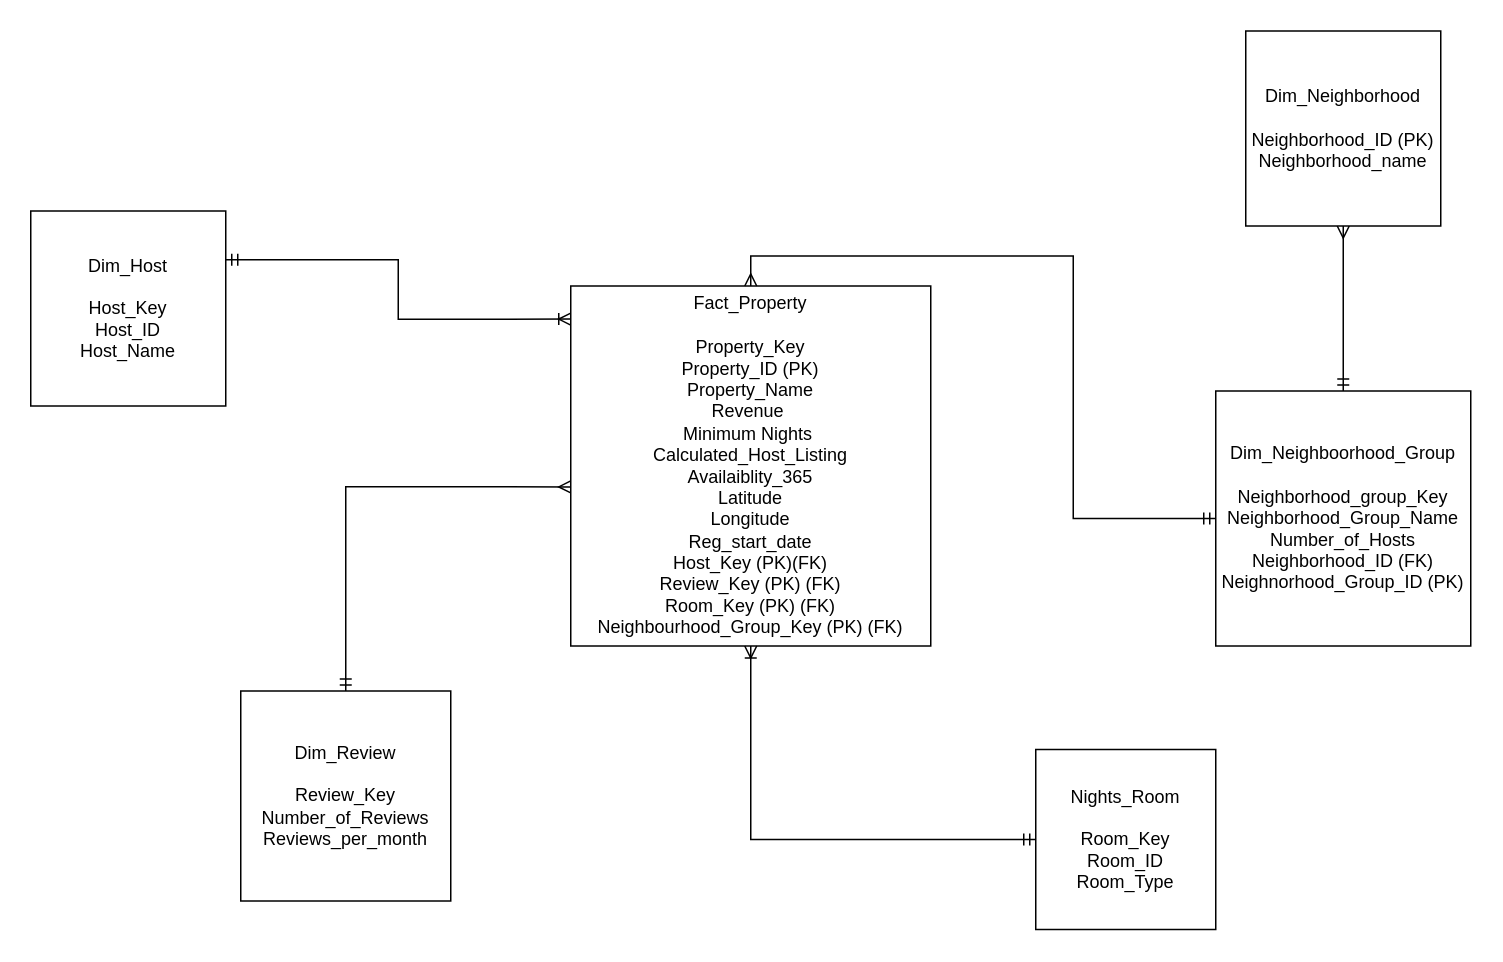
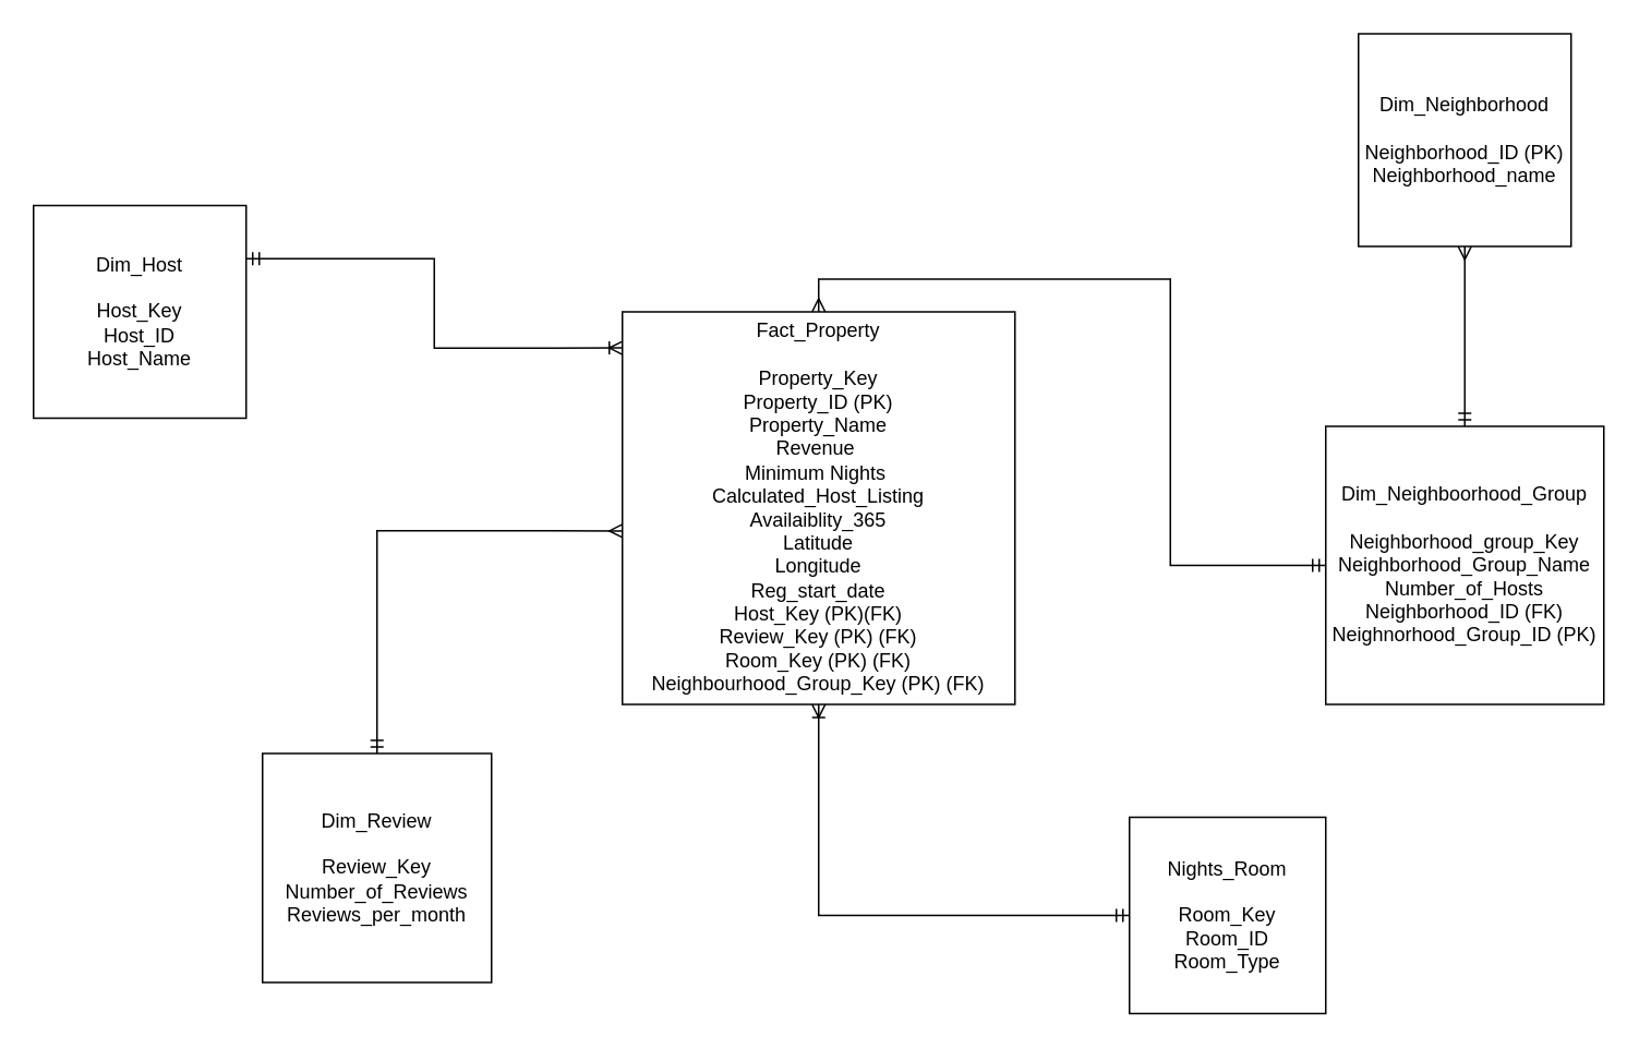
- <mxCell id="5" value="Dim_Host&lt;br&gt;&lt;br&gt;Host_Key&lt;br&gt;Host_ID&lt;br&gt;Host_Name" style="whiteSpace=wrap;html=1;aspect=fixed;strokeColor=#000000;" parent="1" vertex="1"><mxGeometry x="20" y="140" width="130" height="130" as="geometry" /></mxCell>
+ <mxCell id="5" value="Dim_Host&lt;br&gt;&lt;br&gt;Host_Key&lt;br&gt;Host_ID&lt;br&gt;Host_Name" style="whiteSpace=wrap;html=1;aspect=fixed;strokeColor=#000000;" parent="1" vertex="1"><mxGeometry x="20" y="125" width="130" height="130" as="geometry" /></mxCell>
